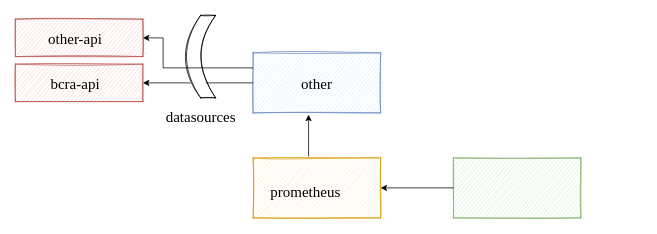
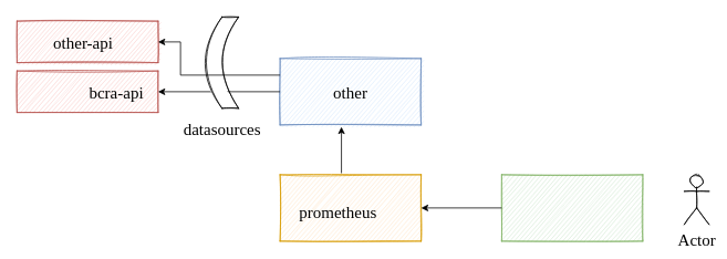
- <mxCell id="5" value="bcra-api" style="text;strokeColor=none;fillColor=none;align=center;verticalAlign=middle;whiteSpace=wrap;rounded=0;sketch=1;html=1;labelBackgroundColor=none;fontFamily=Kalam;fontSource=https%3A%2F%2Ffonts.googleapis.com%2Fcss%3Ffamily%3DKalam;fontSize=20;" vertex="1" parent="1"><mxGeometry x="57" y="95" width="85.5" height="30" as="geometry" /></mxCell>
+ <mxCell id="5" value="bcra-api" style="text;strokeColor=none;fillColor=none;align=center;verticalAlign=middle;whiteSpace=wrap;rounded=0;sketch=1;html=1;labelBackgroundColor=none;fontFamily=Kalam;fontSource=https%3A%2F%2Ffonts.googleapis.com%2Fcss%3Ffamily%3DKalam;fontSize=20;" vertex="1" parent="1"><mxGeometry x="97" y="95" width="85.5" height="30" as="geometry" /></mxCell>
+ <mxCell id="19" value="Actor" style="shape=umlActor;verticalLabelPosition=bottom;verticalAlign=top;html=1;outlineConnect=0;labelBackgroundColor=none;sketch=1;fontFamily=Dunnos;fontSize=20;" vertex="1" parent="1"><mxGeometry x="824" y="210" width="30" height="60" as="geometry" /></mxCell>
